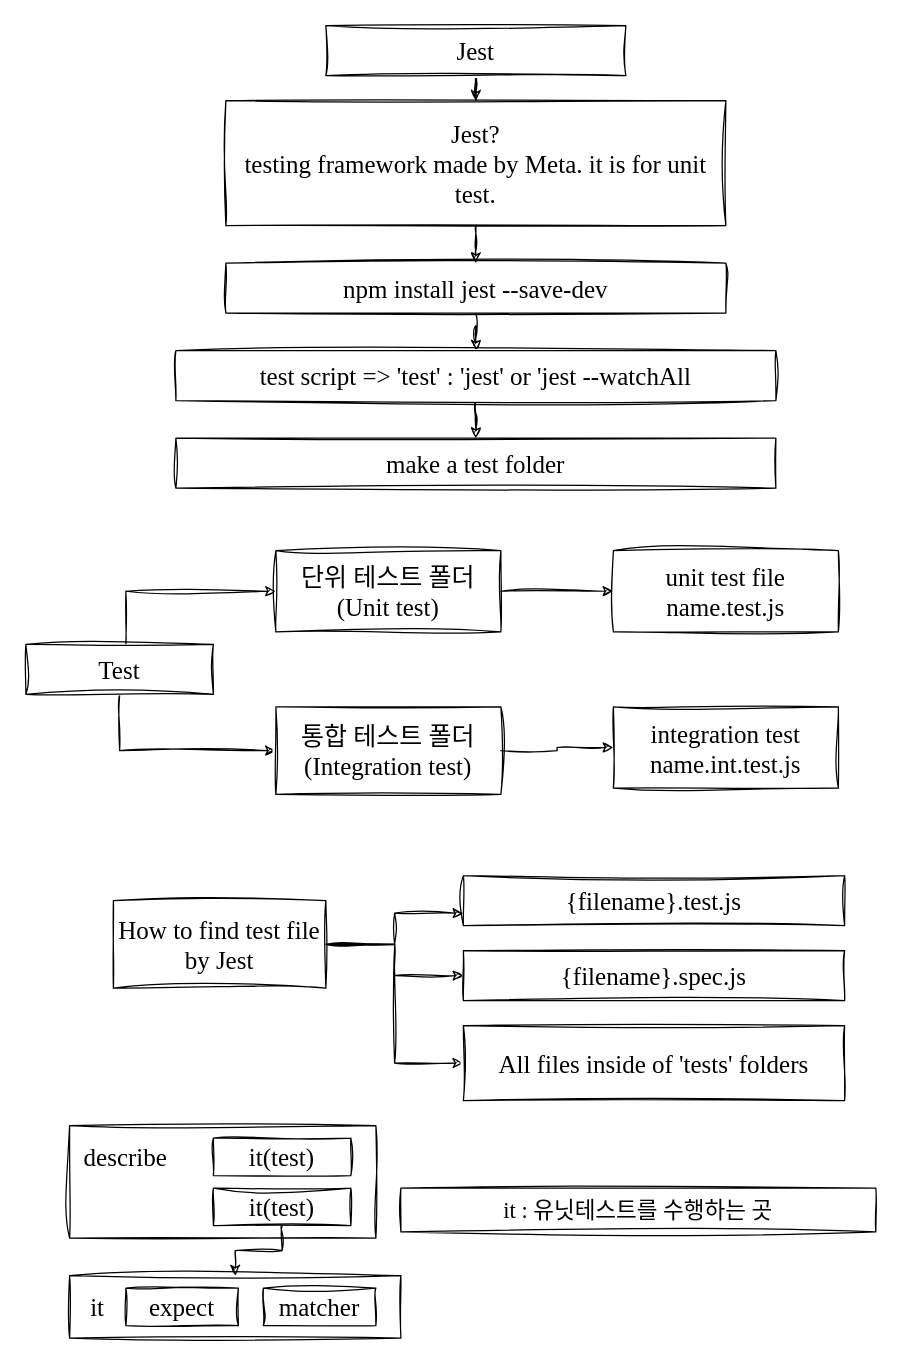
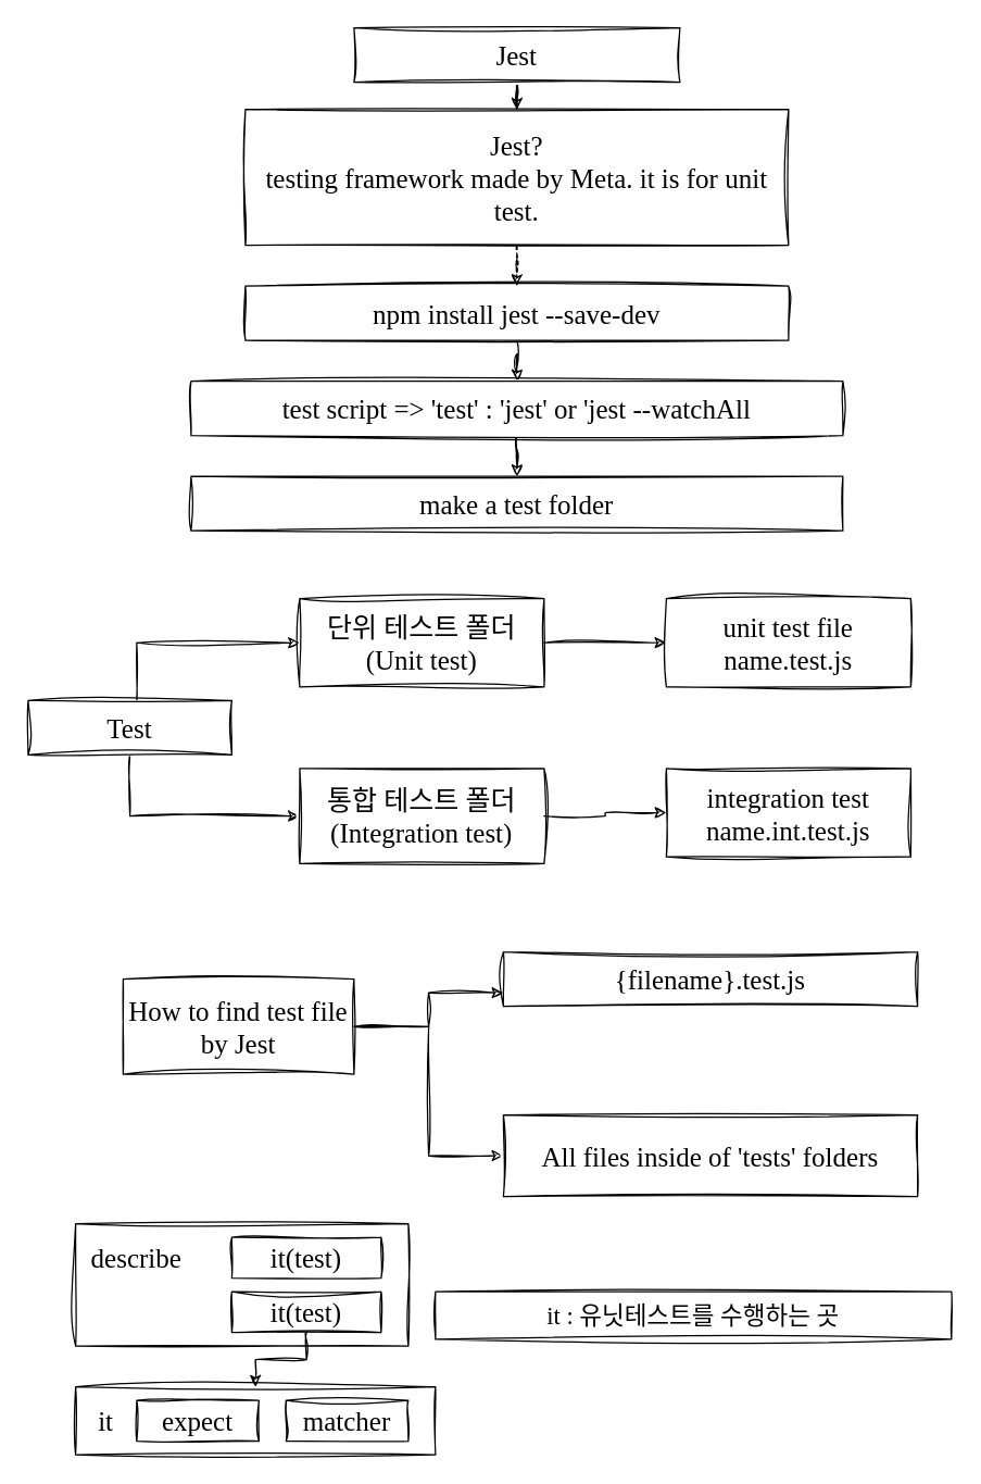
- <mxCell id="4" style="edgeStyle=orthogonalEdgeStyle;rounded=0;sketch=1;hachureGap=4;jiggle=2;curveFitting=1;orthogonalLoop=1;jettySize=auto;html=1;entryX=0.5;entryY=0;entryDx=0;entryDy=0;fontFamily=Architects Daughter;fontSource=https%3A%2F%2Ffonts.googleapis.com%2Fcss%3Ffamily%3DArchitects%2BDaughter;fontSize=16;" edge="1" parent="1" source="5" target="7"><mxGeometry relative="1" as="geometry" /></mxCell>
+ <mxCell id="4" style="edgeStyle=orthogonalEdgeStyle;rounded=0;sketch=1;hachureGap=4;jiggle=2;curveFitting=1;orthogonalLoop=1;jettySize=auto;html=1;entryX=0.5;entryY=0;entryDx=0;entryDy=0;fontFamily=Architects Daughter;fontSource=https%3A%2F%2Ffonts.googleapis.com%2Fcss%3Ffamily%3DArchitects%2BDaughter;fontSize=16;dashed=1;" edge="1" parent="1" source="5" target="7"><mxGeometry relative="1" as="geometry" /></mxCell>
- <mxCell id="21" style="edgeStyle=orthogonalEdgeStyle;rounded=0;sketch=1;hachureGap=4;jiggle=2;curveFitting=1;orthogonalLoop=1;jettySize=auto;html=1;entryX=0;entryY=0.5;entryDx=0;entryDy=0;fontFamily=Architects Daughter;fontSource=https%3A%2F%2Ffonts.googleapis.com%2Fcss%3Ffamily%3DArchitects%2BDaughter;fontSize=16;" edge="1" parent="1" source="23" target="26"><mxGeometry relative="1" as="geometry" /></mxCell>
- <mxCell id="26" value="{filename}.spec.js" style="rounded=0;whiteSpace=wrap;html=1;sketch=1;hachureGap=4;jiggle=2;curveFitting=1;fontFamily=Architects Daughter;fontSource=https%3A%2F%2Ffonts.googleapis.com%2Fcss%3Ffamily%3DArchitects%2BDaughter;fontSize=20;" vertex="1" parent="1"><mxGeometry x="370" y="760" width="305" height="40" as="geometry" /></mxCell>
